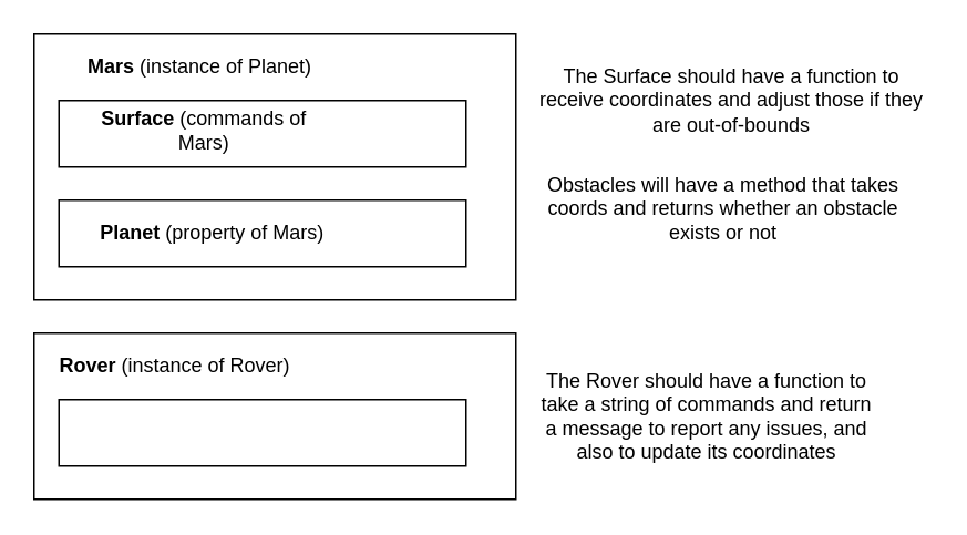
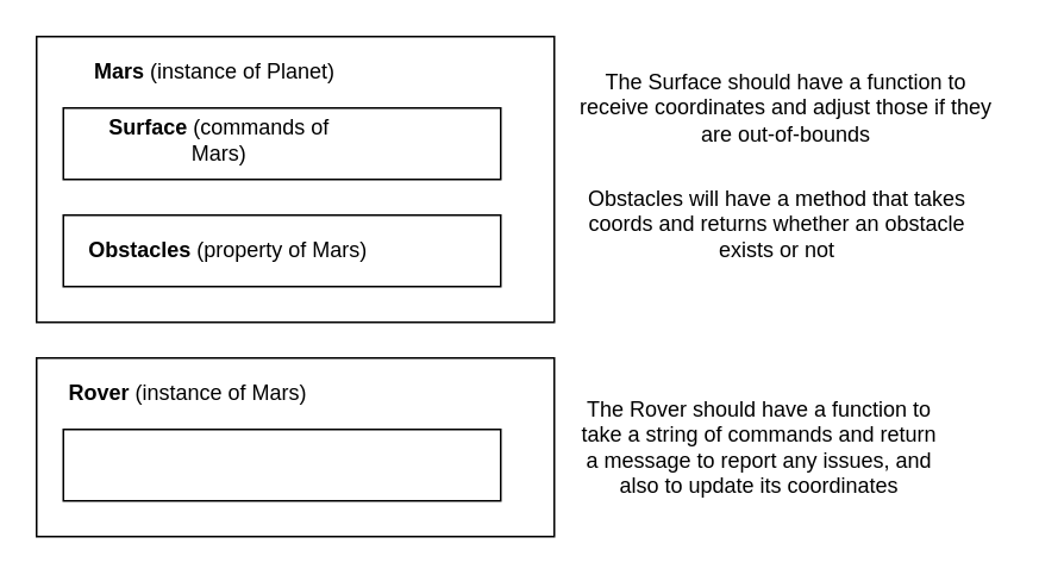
- <mxCell id="9" value="&lt;b&gt;Planet&lt;/b&gt; (property of Mars)" style="text;html=1;strokeColor=none;fillColor=none;align=center;verticalAlign=middle;whiteSpace=wrap;rounded=0;" vertex="1" parent="1"><mxGeometry x="45" y="130" width="165" height="20" as="geometry" /></mxCell>
+ <mxCell id="9" value="&lt;b&gt;Obstacles&lt;/b&gt; (property of Mars)" style="text;html=1;strokeColor=none;fillColor=none;align=center;verticalAlign=middle;whiteSpace=wrap;rounded=0;" vertex="1" parent="1"><mxGeometry x="45" y="130" width="165" height="20" as="geometry" /></mxCell>
- <mxCell id="6" value="&lt;b&gt;Rover&lt;/b&gt; (instance of Rover)" style="text;html=1;strokeColor=none;fillColor=none;align=center;verticalAlign=middle;whiteSpace=wrap;rounded=0;" vertex="1" parent="1"><mxGeometry x="30" y="210" width="150" height="20" as="geometry" /></mxCell>
+ <mxCell id="6" value="&lt;b&gt;Rover&lt;/b&gt; (instance of Mars)" style="text;html=1;strokeColor=none;fillColor=none;align=center;verticalAlign=middle;whiteSpace=wrap;rounded=0;" vertex="1" parent="1"><mxGeometry x="30" y="210" width="150" height="20" as="geometry" /></mxCell>
